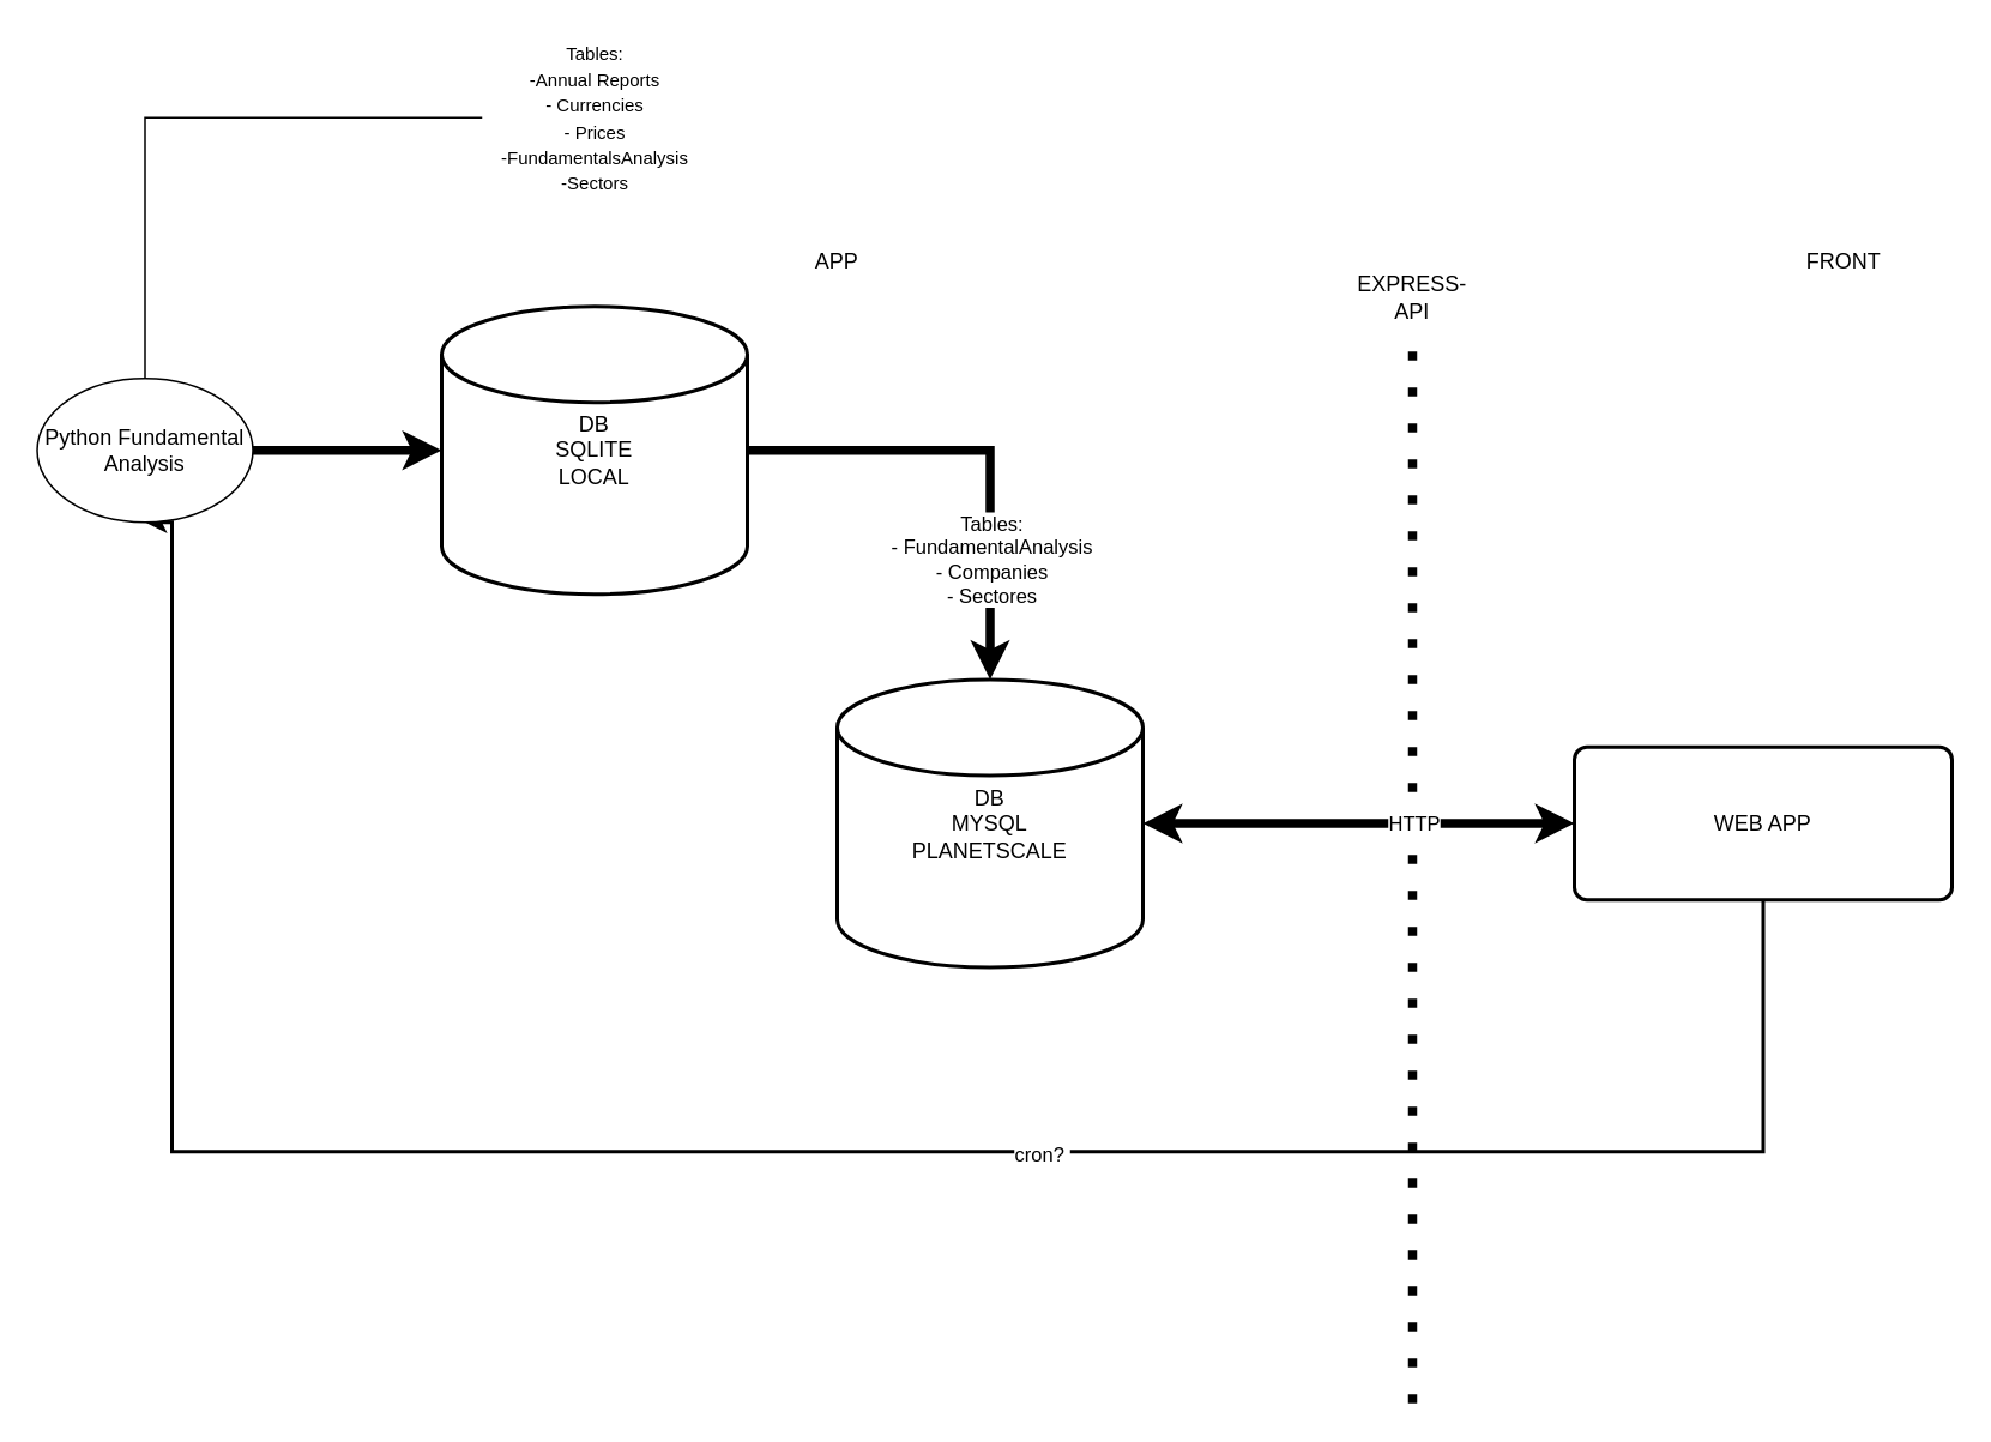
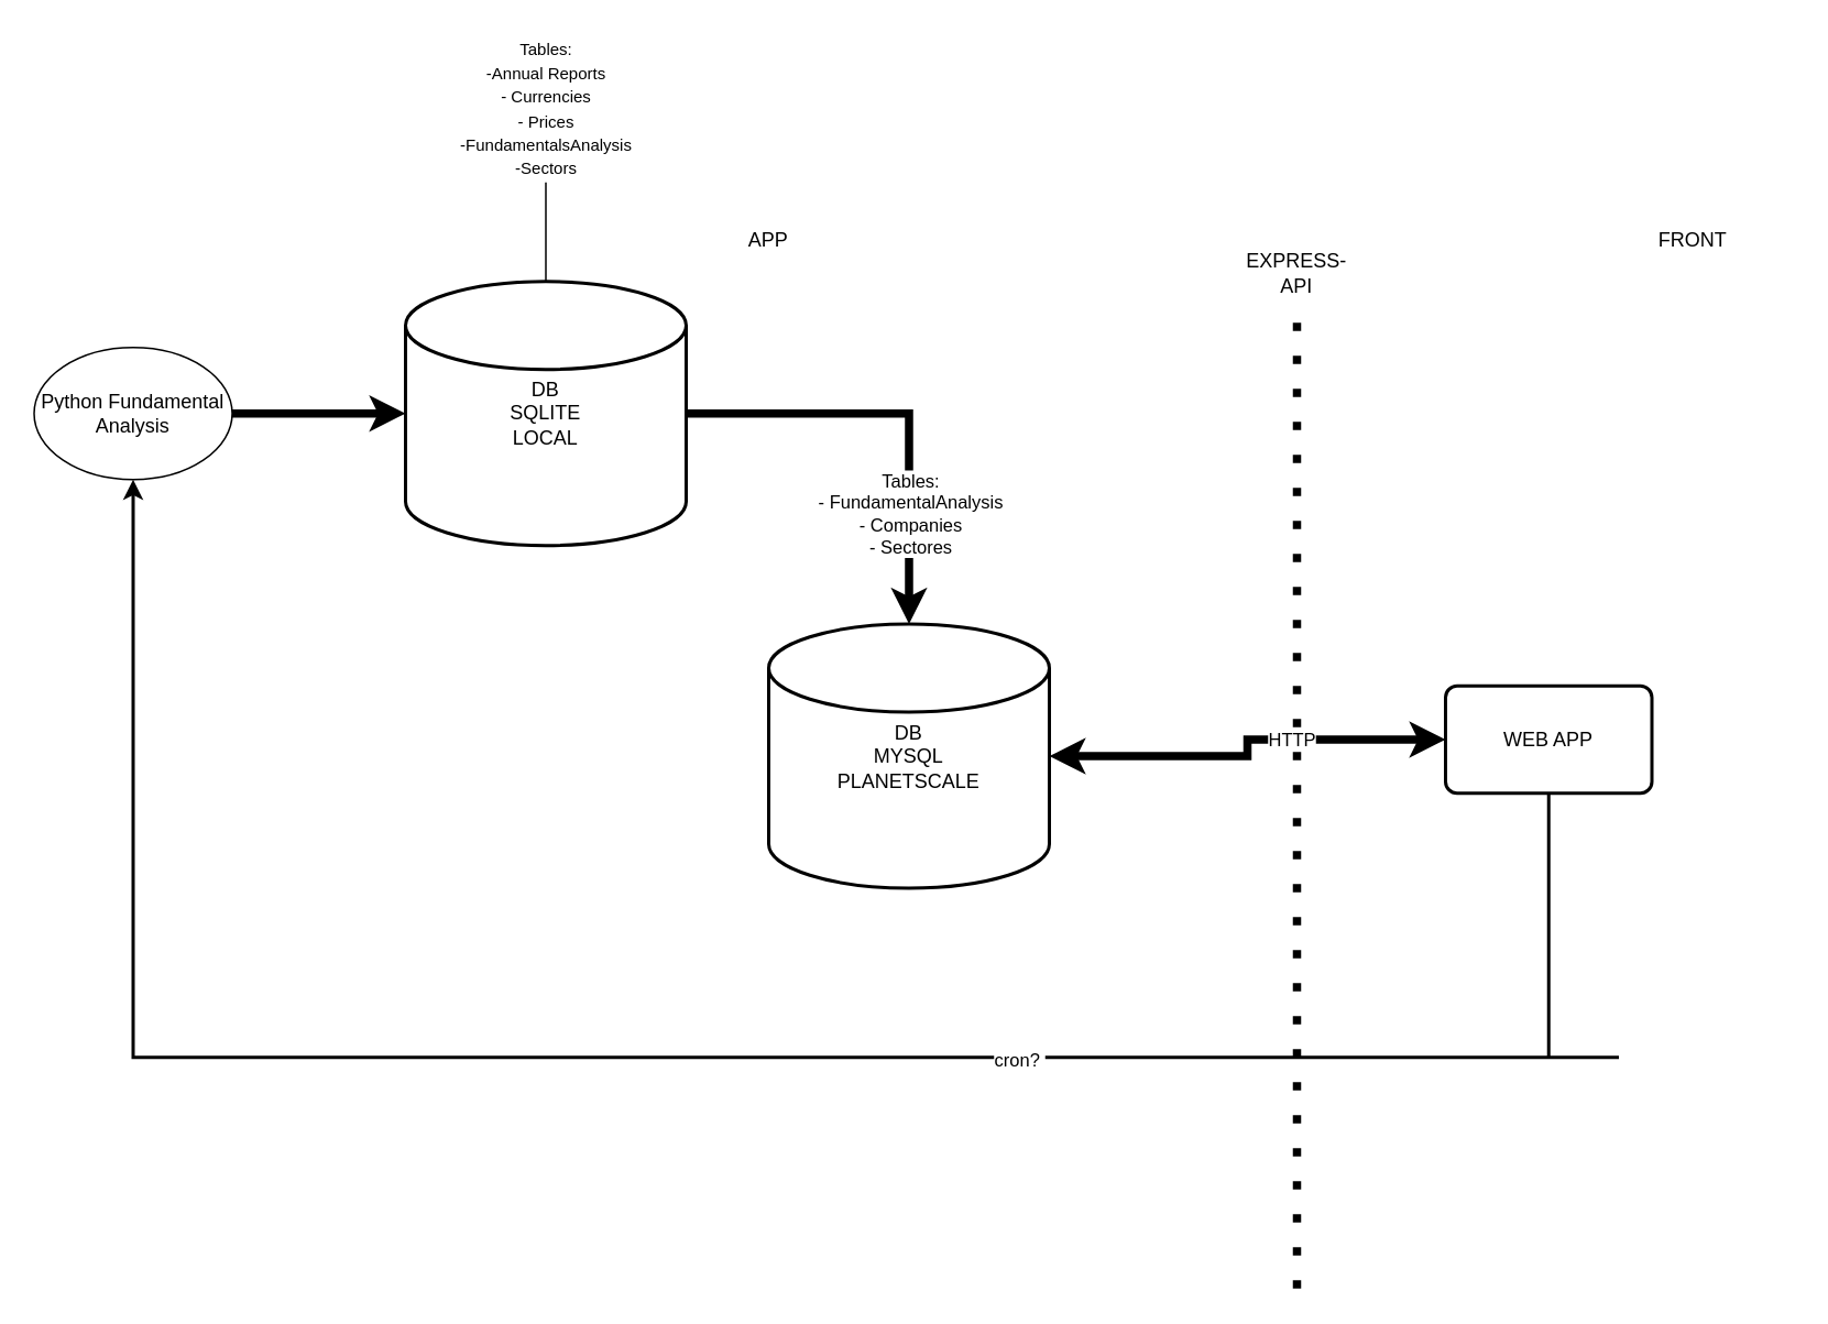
- <mxCell id="17" style="edgeStyle=orthogonalEdgeStyle;rounded=0;orthogonalLoop=1;jettySize=auto;html=1;fontSize=10;startArrow=none;startFill=0;strokeWidth=1;endArrow=none;endFill=0;" edge="1" parent="1" source="18" target="16"><mxGeometry relative="1" as="geometry" /></mxCell>
+ <mxCell id="17" style="edgeStyle=orthogonalEdgeStyle;rounded=0;orthogonalLoop=1;jettySize=auto;html=1;fontSize=10;startArrow=none;startFill=0;strokeWidth=1;endArrow=none;endFill=0;" edge="1" parent="1" source="18" target="11"><mxGeometry relative="1" as="geometry" /></mxCell>
- <mxCell id="8" value="WEB APP" style="rounded=1;whiteSpace=wrap;html=1;absoluteArcSize=1;arcSize=14;strokeWidth=2;" vertex="1" parent="1"><mxGeometry x="875" y="415" width="210" height="85" as="geometry" /></mxCell>
+ <mxCell id="8" value="WEB APP" style="rounded=1;whiteSpace=wrap;html=1;absoluteArcSize=1;arcSize=14;strokeWidth=2;" vertex="1" parent="1"><mxGeometry x="875" y="415" width="125" height="65" as="geometry" /></mxCell>
